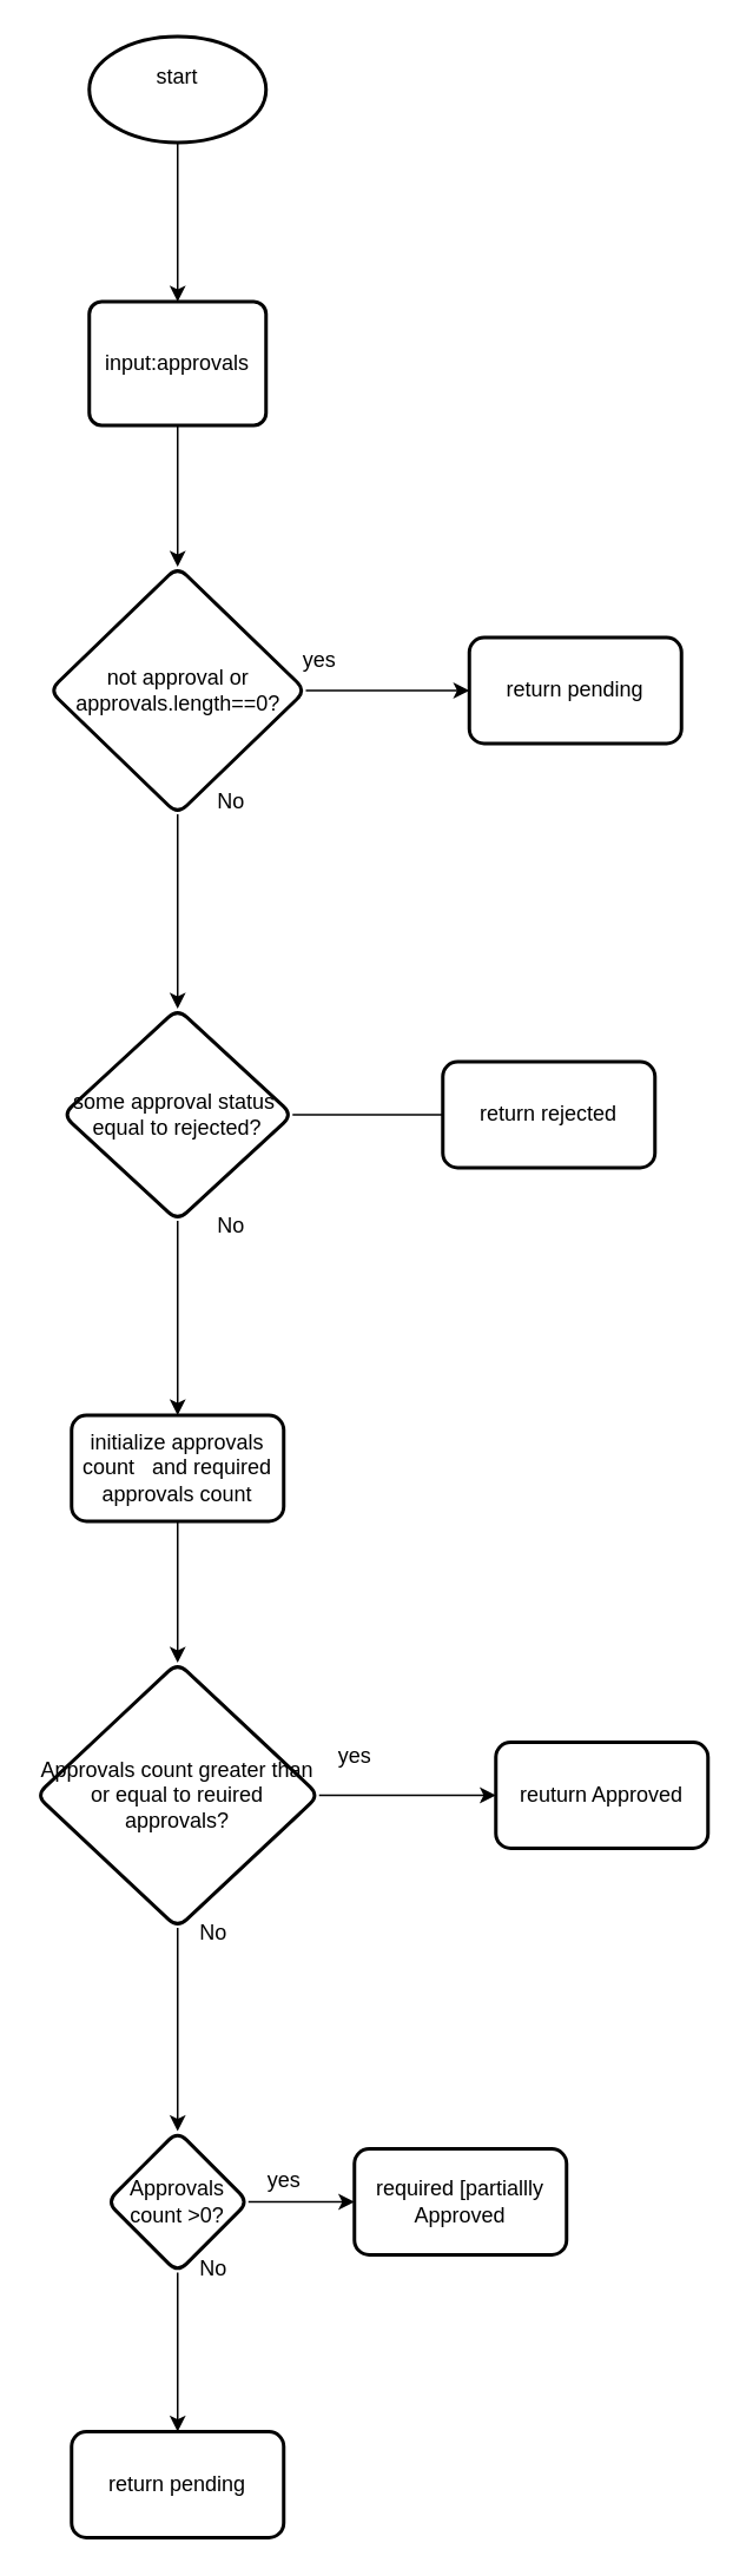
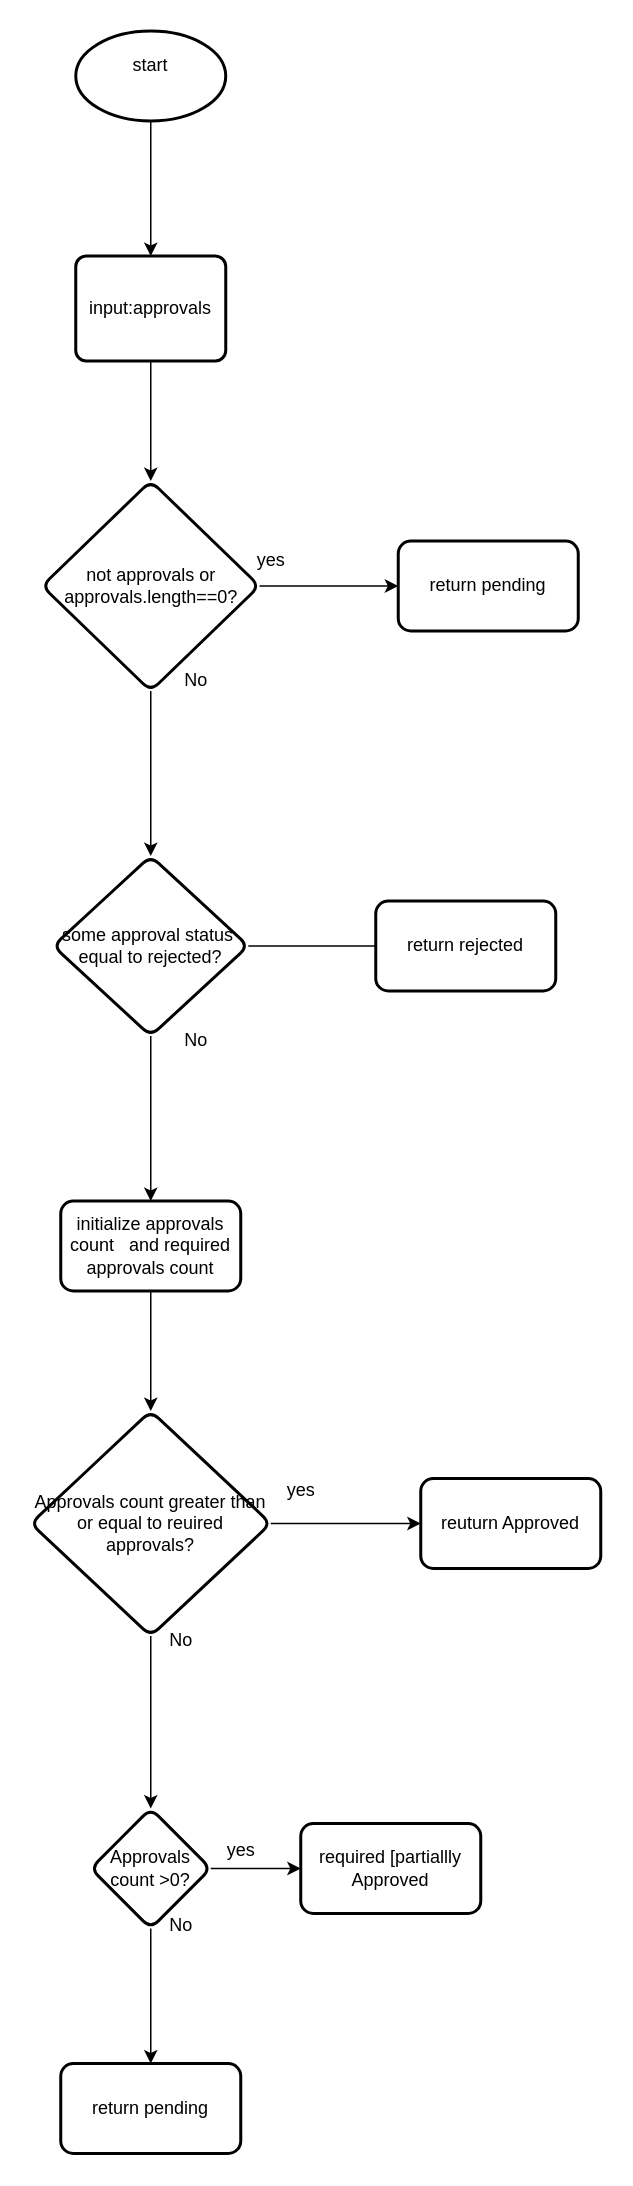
- <mxCell id="8" value="not approval or approvals.length==0?" style="rhombus;whiteSpace=wrap;html=1;rounded=1;arcSize=14;strokeWidth=2;" vertex="1" parent="1"><mxGeometry x="27.5" y="320" width="145" height="140" as="geometry" /></mxCell>
+ <mxCell id="8" value="not approvals or approvals.length==0?" style="rhombus;whiteSpace=wrap;html=1;rounded=1;arcSize=14;strokeWidth=2;" vertex="1" parent="1"><mxGeometry x="27.5" y="320" width="145" height="140" as="geometry" /></mxCell>
